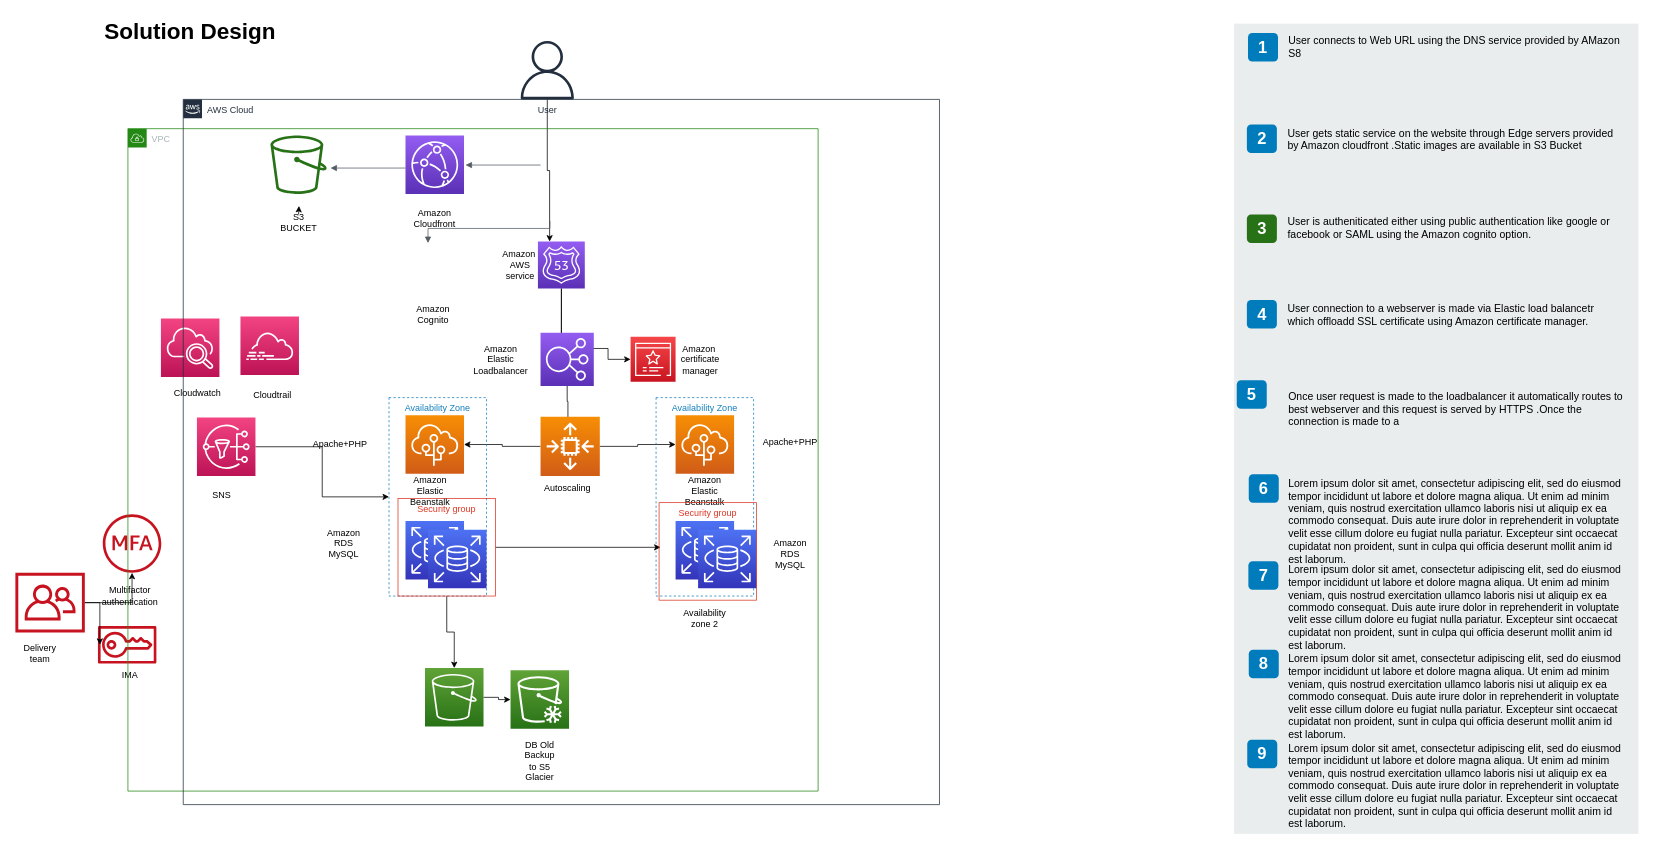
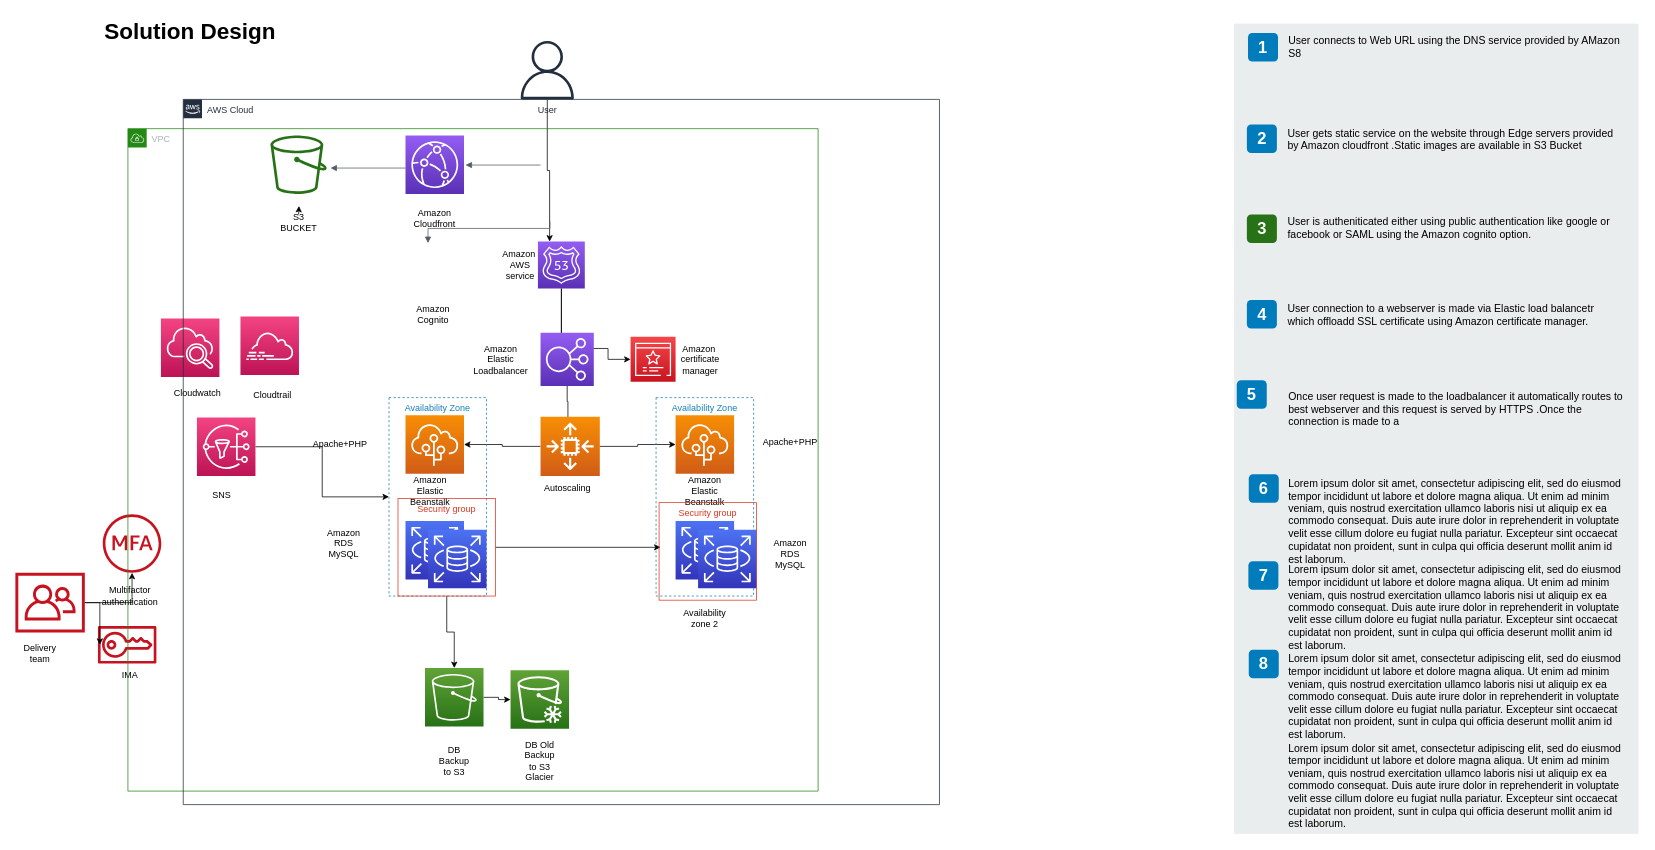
- <mxCell id="11" value="9" style="rounded=1;whiteSpace=wrap;html=1;fillColor=#007CBD;strokeColor=none;fontColor=#FFFFFF;fontStyle=1;fontSize=22;labelBackgroundColor=none;" parent="1" vertex="1"><mxGeometry x="1662" y="985.5" width="40" height="38" as="geometry" /></mxCell>
+ <mxCell id="79" value="DB Backup to S3" style="text;html=1;strokeColor=none;fillColor=none;align=center;verticalAlign=middle;whiteSpace=wrap;rounded=0;" vertex="1" parent="1"><mxGeometry x="582" y="1003.5" width="46" height="20" as="geometry" /></mxCell>
- <mxCell id="80" value="DB Old Backup to S5 Glacier" style="text;html=1;strokeColor=none;fillColor=none;align=center;verticalAlign=middle;whiteSpace=wrap;rounded=0;" vertex="1" parent="1"><mxGeometry x="696" y="1003.5" width="46" height="20" as="geometry" /></mxCell>
+ <mxCell id="80" value="DB Old Backup to S3 Glacier" style="text;html=1;strokeColor=none;fillColor=none;align=center;verticalAlign=middle;whiteSpace=wrap;rounded=0;" vertex="1" parent="1"><mxGeometry x="696" y="1003.5" width="46" height="20" as="geometry" /></mxCell>
